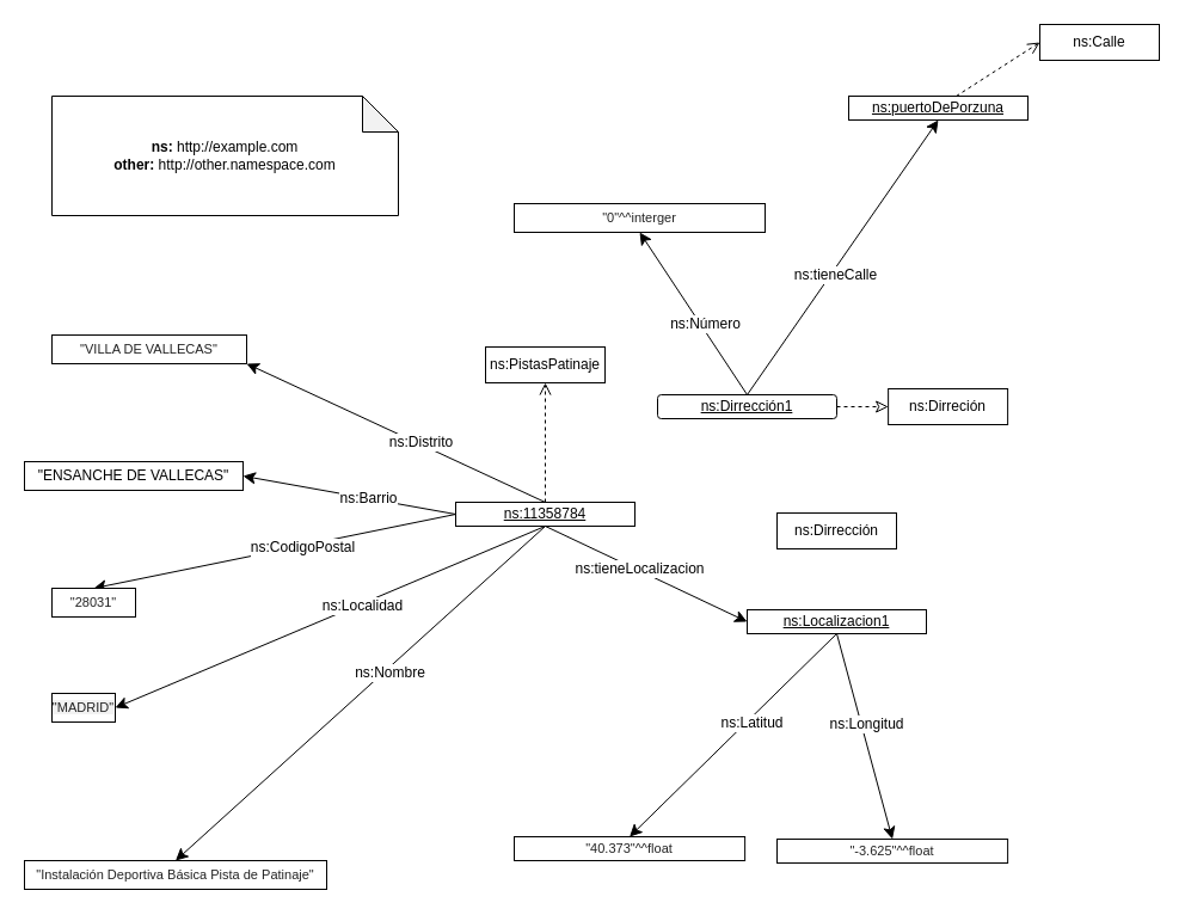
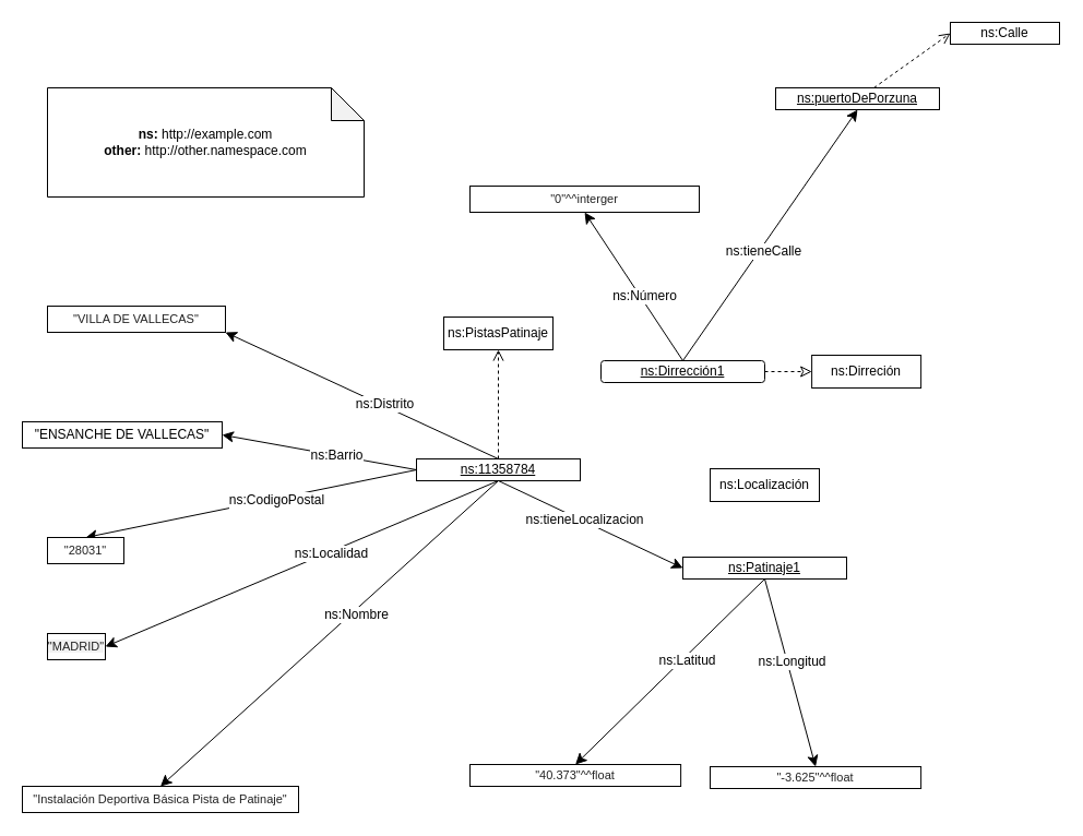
- <mxCell id="40" value="ns:Calle" style="rounded=0;whiteSpace=wrap;html=1;snapToPoint=1;points=[[0.1,0],[0.2,0],[0.3,0],[0.4,0],[0.5,0],[0.6,0],[0.7,0],[0.8,0],[0.9,0],[0,0.1],[0,0.3],[0,0.5],[0,0.7],[0,0.9],[0.1,1],[0.2,1],[0.3,1],[0.4,1],[0.5,1],[0.6,1],[0.7,1],[0.8,1],[0.9,1],[1,0.1],[1,0.3],[1,0.5],[1,0.7],[1,0.9]];strokeColor=default;fontFamily=Helvetica;fontSize=12;fontColor=default;fillColor=default;" vertex="1" parent="1"><mxGeometry x="870" y="20" width="100" height="30" as="geometry" /></mxCell>
+ <mxCell id="40" value="ns:Calle" style="rounded=0;whiteSpace=wrap;html=1;snapToPoint=1;points=[[0.1,0],[0.2,0],[0.3,0],[0.4,0],[0.5,0],[0.6,0],[0.7,0],[0.8,0],[0.9,0],[0,0.1],[0,0.3],[0,0.5],[0,0.7],[0,0.9],[0.1,1],[0.2,1],[0.3,1],[0.4,1],[0.5,1],[0.6,1],[0.7,1],[0.8,1],[0.9,1],[1,0.1],[1,0.3],[1,0.5],[1,0.7],[1,0.9]];strokeColor=default;fontFamily=Helvetica;fontSize=12;fontColor=default;fillColor=default;" vertex="1" parent="1"><mxGeometry x="870" y="20" width="100" height="20" as="geometry" /></mxCell>
- <mxCell id="34" value="ns:Dirrección" style="rounded=0;whiteSpace=wrap;html=1;snapToPoint=1;points=[[0.1,0],[0.2,0],[0.3,0],[0.4,0],[0.5,0],[0.6,0],[0.7,0],[0.8,0],[0.9,0],[0,0.1],[0,0.3],[0,0.5],[0,0.7],[0,0.9],[0.1,1],[0.2,1],[0.3,1],[0.4,1],[0.5,1],[0.6,1],[0.7,1],[0.8,1],[0.9,1],[1,0.1],[1,0.3],[1,0.5],[1,0.7],[1,0.9]];strokeColor=default;fontFamily=Helvetica;fontSize=12;fontColor=default;fillColor=default;" vertex="1" parent="1"><mxGeometry x="650" y="429" width="100" height="30" as="geometry" /></mxCell>
+ <mxCell id="34" value="ns:Localización" style="rounded=0;whiteSpace=wrap;html=1;snapToPoint=1;points=[[0.1,0],[0.2,0],[0.3,0],[0.4,0],[0.5,0],[0.6,0],[0.7,0],[0.8,0],[0.9,0],[0,0.1],[0,0.3],[0,0.5],[0,0.7],[0,0.9],[0.1,1],[0.2,1],[0.3,1],[0.4,1],[0.5,1],[0.6,1],[0.7,1],[0.8,1],[0.9,1],[1,0.1],[1,0.3],[1,0.5],[1,0.7],[1,0.9]];strokeColor=default;fontFamily=Helvetica;fontSize=12;fontColor=default;fillColor=default;" vertex="1" parent="1"><mxGeometry x="650" y="429" width="100" height="30" as="geometry" /></mxCell>
- <mxCell id="35" value="&lt;u&gt;ns:Localizacion1&lt;/u&gt;" style="rounded=0;whiteSpace=wrap;html=1;snapToPoint=1;points=[[0.1,0],[0.2,0],[0.3,0],[0.4,0],[0.5,0],[0.6,0],[0.7,0],[0.8,0],[0.9,0],[0,0.1],[0,0.3],[0,0.5],[0,0.7],[0,0.9],[0.1,1],[0.2,1],[0.3,1],[0.4,1],[0.5,1],[0.6,1],[0.7,1],[0.8,1],[0.9,1],[1,0.1],[1,0.3],[1,0.5],[1,0.7],[1,0.9]];strokeColor=default;fontFamily=Helvetica;fontSize=12;fontColor=default;fillColor=default;" vertex="1" parent="1"><mxGeometry x="625" y="510" width="150" height="20" as="geometry" /></mxCell>
+ <mxCell id="35" value="&lt;u&gt;ns:Patinaje1&lt;/u&gt;" style="rounded=0;whiteSpace=wrap;html=1;snapToPoint=1;points=[[0.1,0],[0.2,0],[0.3,0],[0.4,0],[0.5,0],[0.6,0],[0.7,0],[0.8,0],[0.9,0],[0,0.1],[0,0.3],[0,0.5],[0,0.7],[0,0.9],[0.1,1],[0.2,1],[0.3,1],[0.4,1],[0.5,1],[0.6,1],[0.7,1],[0.8,1],[0.9,1],[1,0.1],[1,0.3],[1,0.5],[1,0.7],[1,0.9]];strokeColor=default;fontFamily=Helvetica;fontSize=12;fontColor=default;fillColor=default;" vertex="1" parent="1"><mxGeometry x="625" y="510" width="150" height="20" as="geometry" /></mxCell>
